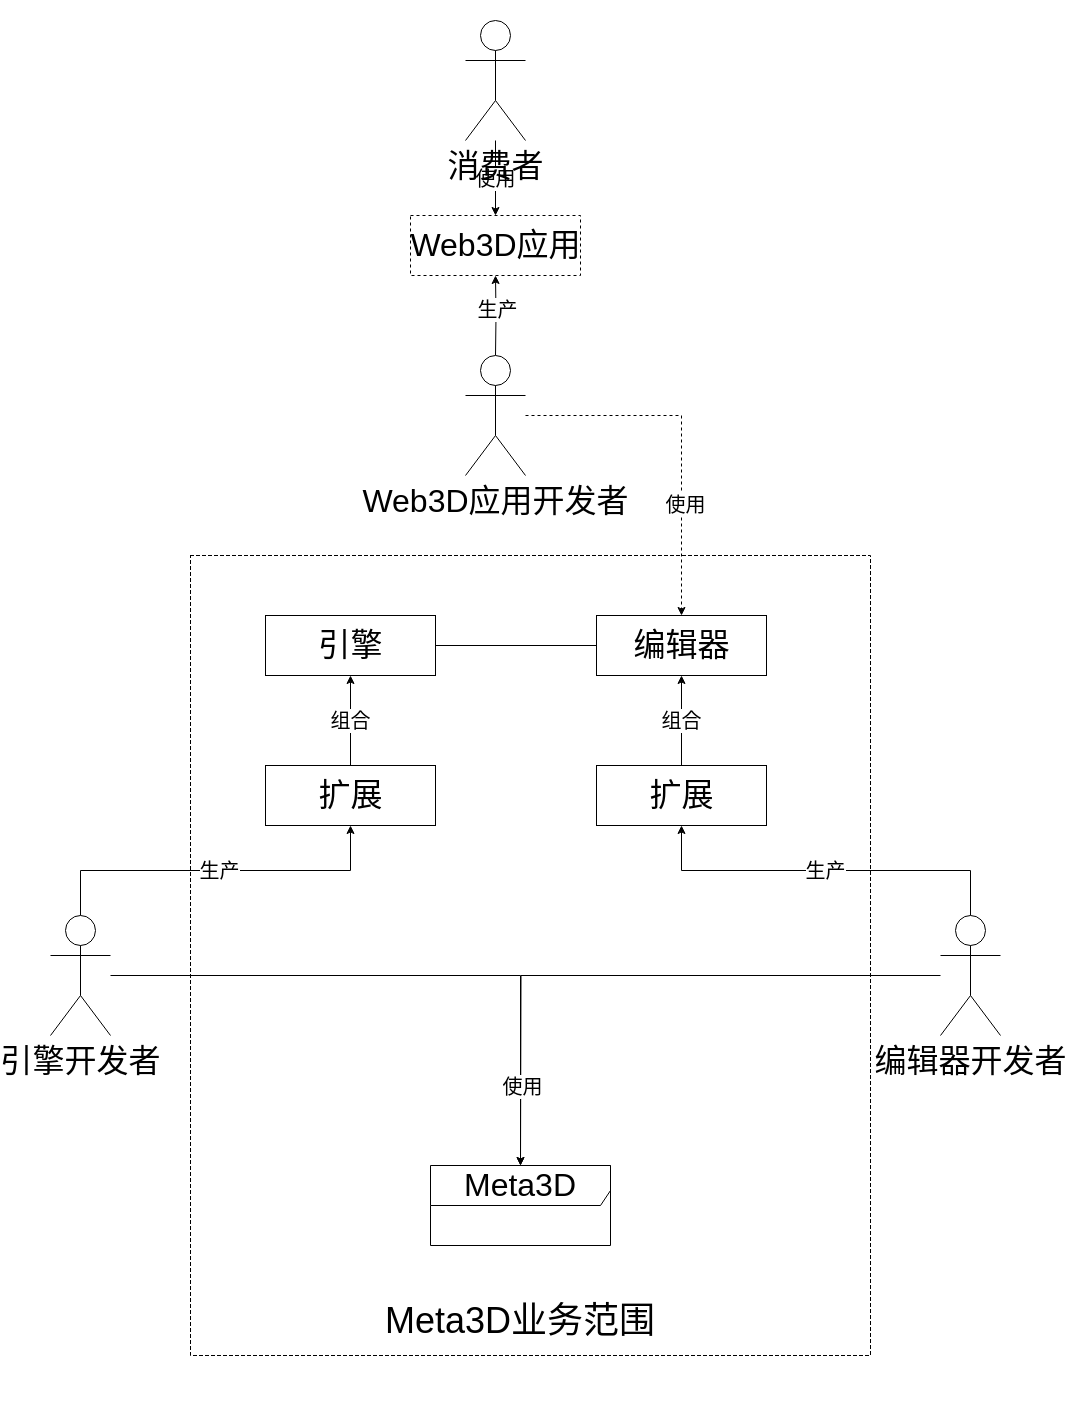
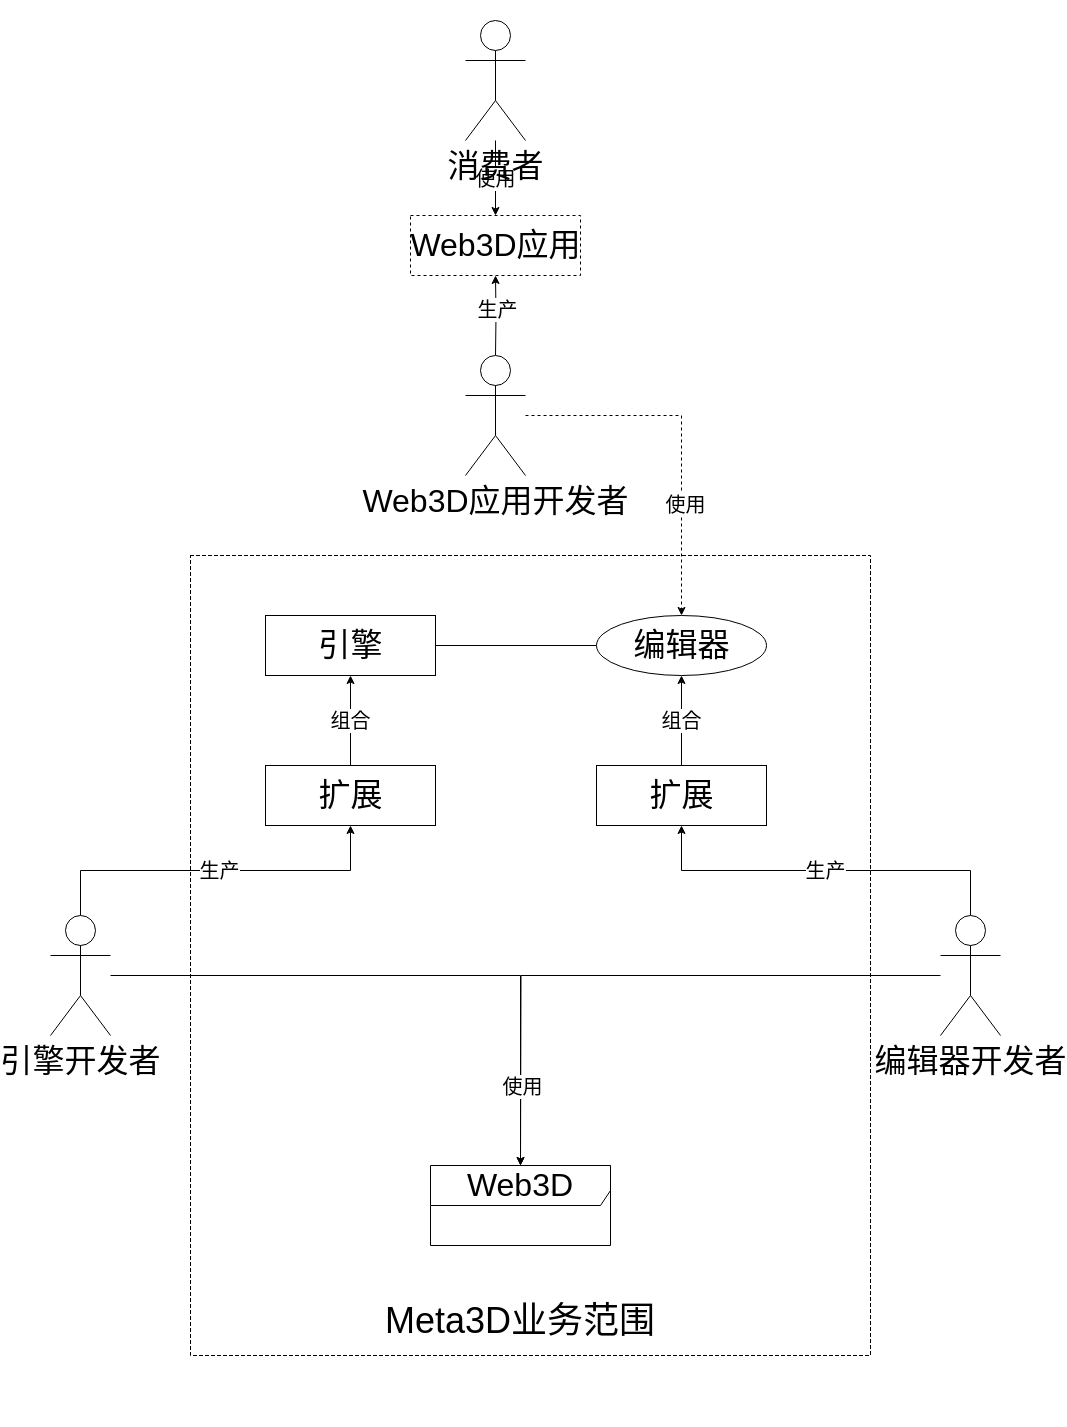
- <mxCell id="26" value="编辑器" style="html=1;fontSize=32;" vertex="1" parent="1"><mxGeometry x="566" y="615" width="170" height="60" as="geometry" /></mxCell>
+ <mxCell id="26" value="编辑器" style="ellipse;html=1;fontSize=32;" vertex="1" parent="1"><mxGeometry x="566" y="615" width="170" height="60" as="geometry" /></mxCell>
- <mxCell id="3" value="&lt;font style=&quot;font-size: 32px&quot;&gt;Meta3D&lt;/font&gt;" style="shape=umlFrame;whiteSpace=wrap;html=1;width=210;height=40;fontSize=32;" vertex="1" parent="1"><mxGeometry x="400" y="1165" width="180" height="80" as="geometry" /></mxCell>
+ <mxCell id="3" value="&lt;font style=&quot;font-size: 32px&quot;&gt;Web3D&lt;/font&gt;" style="shape=umlFrame;whiteSpace=wrap;html=1;width=210;height=40;fontSize=32;" vertex="1" parent="1"><mxGeometry x="400" y="1165" width="180" height="80" as="geometry" /></mxCell>
